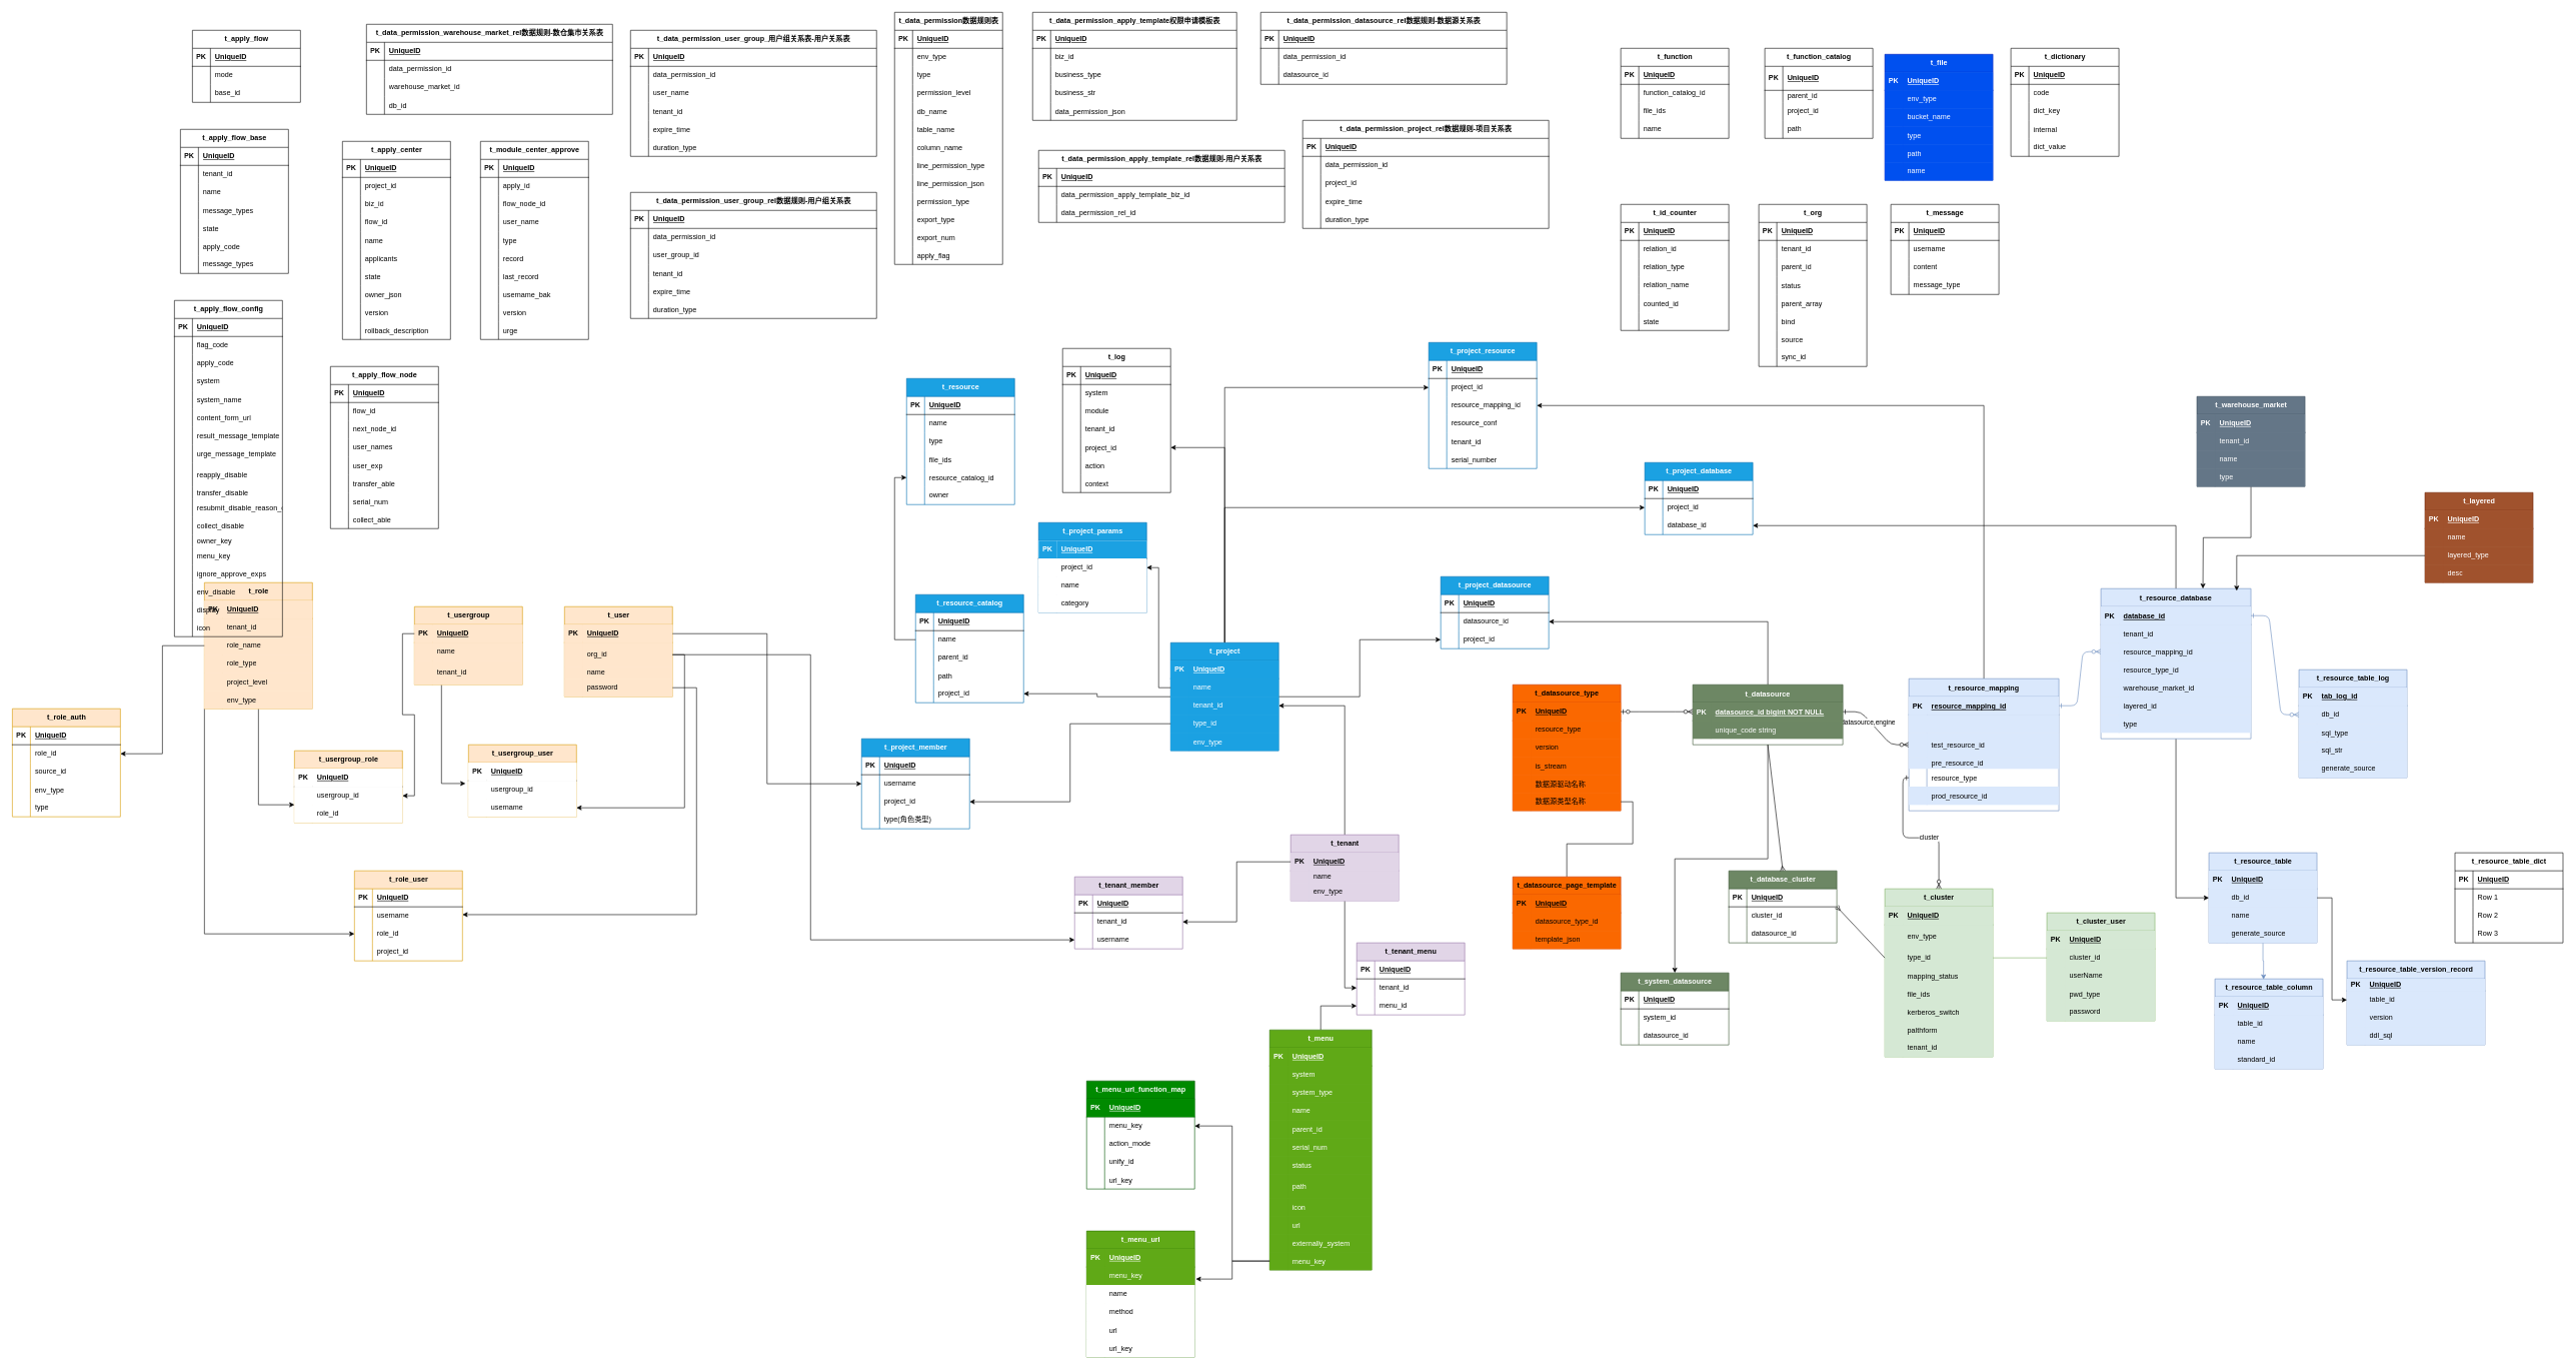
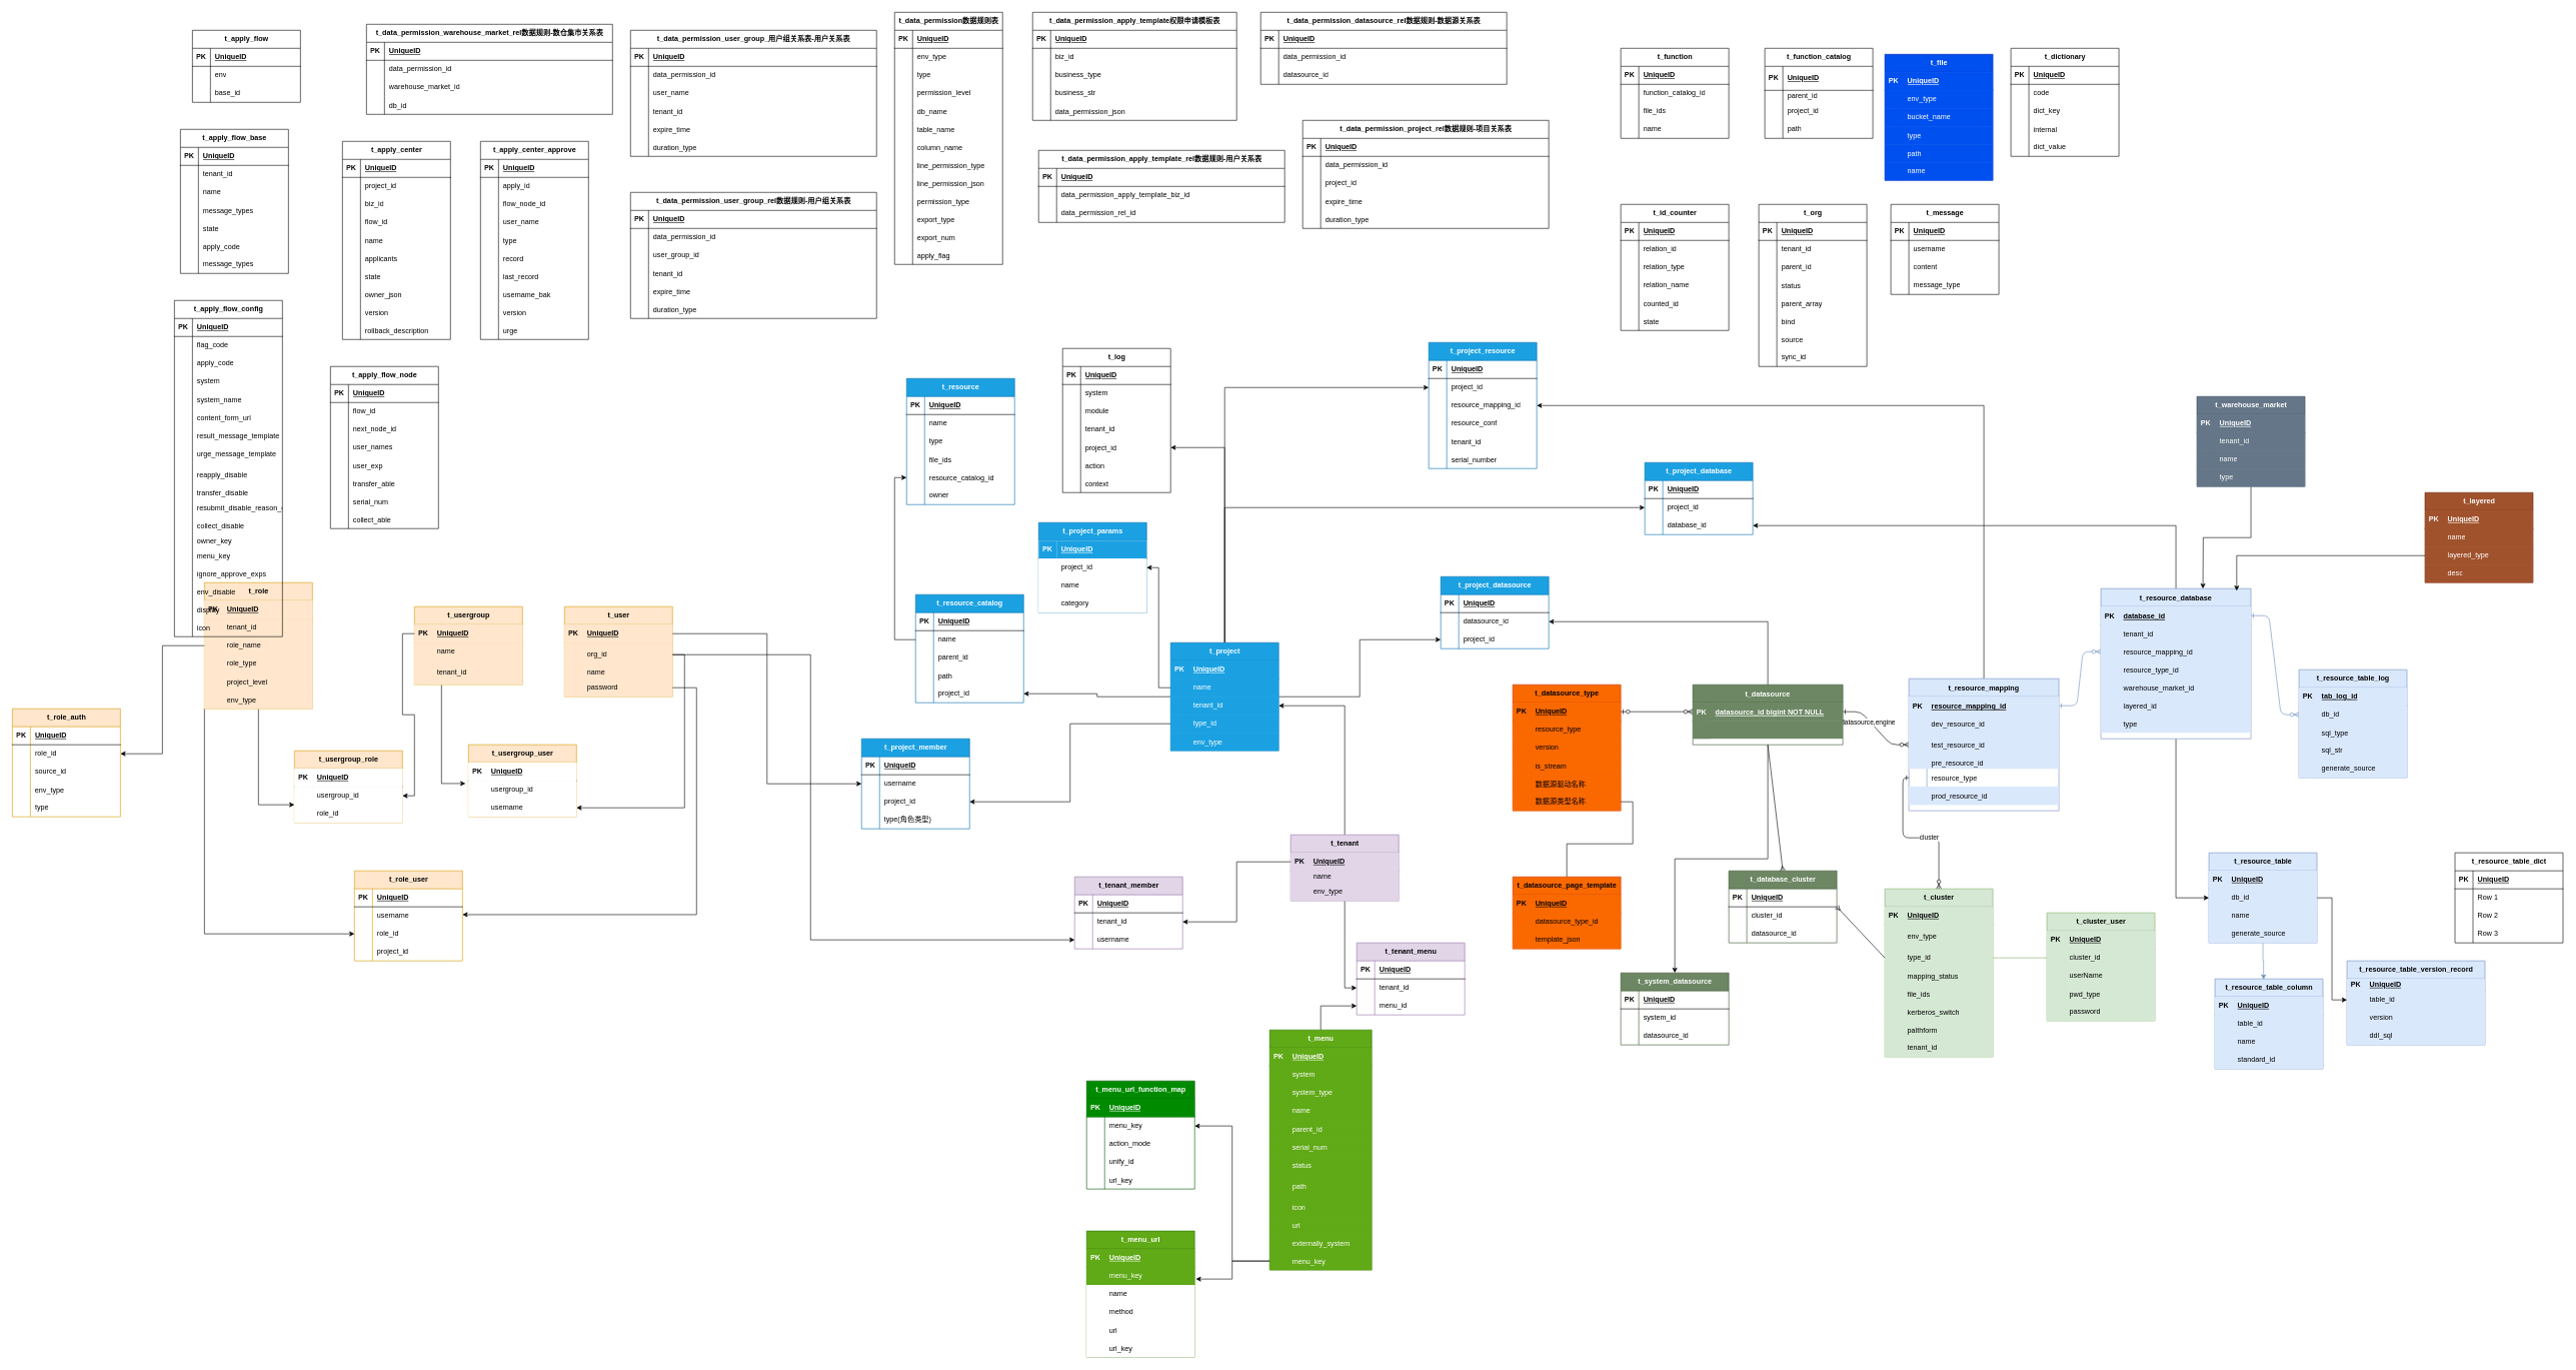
- <mxCell id="937" value="mode" style="shape=partialRectangle;connectable=0;fillColor=none;top=0;left=0;bottom=0;right=0;align=left;spacingLeft=6;overflow=hidden;whiteSpace=wrap;html=1;" vertex="1" parent="935"><mxGeometry x="30" width="150" height="30" as="geometry"><mxRectangle width="150" height="30" as="alternateBounds" /></mxGeometry></mxCell>
+ <mxCell id="937" value="env" style="shape=partialRectangle;connectable=0;fillColor=none;top=0;left=0;bottom=0;right=0;align=left;spacingLeft=6;overflow=hidden;whiteSpace=wrap;html=1;" vertex="1" parent="935"><mxGeometry x="30" width="150" height="30" as="geometry"><mxRectangle width="150" height="30" as="alternateBounds" /></mxGeometry></mxCell>
- <mxCell id="900" value="t_module_center_approve" style="shape=table;startSize=30;container=1;collapsible=1;childLayout=tableLayout;fixedRows=1;rowLines=0;fontStyle=1;align=center;resizeLast=1;html=1;" vertex="1" parent="1"><mxGeometry x="800" y="235" width="180" height="330" as="geometry" /></mxCell>
+ <mxCell id="900" value="t_apply_center_approve" style="shape=table;startSize=30;container=1;collapsible=1;childLayout=tableLayout;fixedRows=1;rowLines=0;fontStyle=1;align=center;resizeLast=1;html=1;" vertex="1" parent="1"><mxGeometry x="800" y="235" width="180" height="330" as="geometry" /></mxCell>
+ <mxCell id="12" value="dev_resource_id" style="shape=partialRectangle;overflow=hidden;connectable=0;fillColor=#dae8fc;top=0;left=0;bottom=0;right=0;align=left;spacingLeft=6;strokeColor=#6c8ebf;" parent="10" vertex="1"><mxGeometry x="30" width="220" height="30" as="geometry"><mxRectangle width="220" height="30" as="alternateBounds" /></mxGeometry></mxCell>
- <mxCell id="57" value="unique_code string" style="shape=partialRectangle;overflow=hidden;connectable=0;fillColor=#6d8764;top=0;left=0;bottom=0;right=0;align=left;spacingLeft=6;fontColor=#ffffff;strokeColor=#3A5431;" parent="55" vertex="1"><mxGeometry x="30" width="220" height="30" as="geometry"><mxRectangle width="220" height="30" as="alternateBounds" /></mxGeometry></mxCell>
